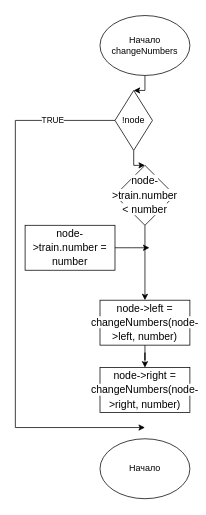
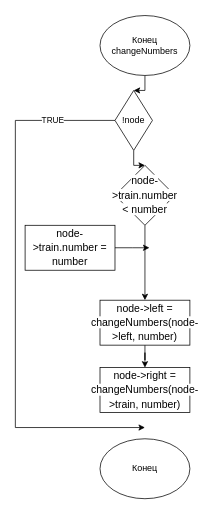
- <mxCell id="3" value="Начало&lt;br&gt;changeNumbers" style="ellipse;whiteSpace=wrap;html=1;" vertex="1" parent="1"><mxGeometry x="133" y="20" width="120" height="80" as="geometry" /></mxCell>
+ <mxCell id="3" value="Конец&lt;br&gt;changeNumbers" style="ellipse;whiteSpace=wrap;html=1;" vertex="1" parent="1"><mxGeometry x="133" y="20" width="120" height="80" as="geometry" /></mxCell>
- <mxCell id="13" value="&lt;div style=&quot;font-size: 14px; line-height: 19px;&quot;&gt;&lt;span style=&quot;background-color: rgb(255, 255, 255);&quot;&gt;node-&amp;gt;right = changeNumbers(node-&amp;gt;right, number)&lt;/span&gt;&lt;/div&gt;" style="rounded=0;whiteSpace=wrap;html=1;" vertex="1" parent="1"><mxGeometry x="133" y="490" width="120" height="60" as="geometry" /></mxCell>
+ <mxCell id="13" value="&lt;div style=&quot;font-size: 14px; line-height: 19px;&quot;&gt;&lt;span style=&quot;background-color: rgb(255, 255, 255);&quot;&gt;node-&amp;gt;right = changeNumbers(node-&amp;gt;train, number)&lt;/span&gt;&lt;/div&gt;" style="rounded=0;whiteSpace=wrap;html=1;" vertex="1" parent="1"><mxGeometry x="133" y="490" width="120" height="60" as="geometry" /></mxCell>
- <mxCell id="14" value="Начало" style="ellipse;whiteSpace=wrap;html=1;" vertex="1" parent="1"><mxGeometry x="133" y="585" width="120" height="80" as="geometry" /></mxCell>
+ <mxCell id="14" value="Конец" style="ellipse;whiteSpace=wrap;html=1;" vertex="1" parent="1"><mxGeometry x="133" y="585" width="120" height="80" as="geometry" /></mxCell>
